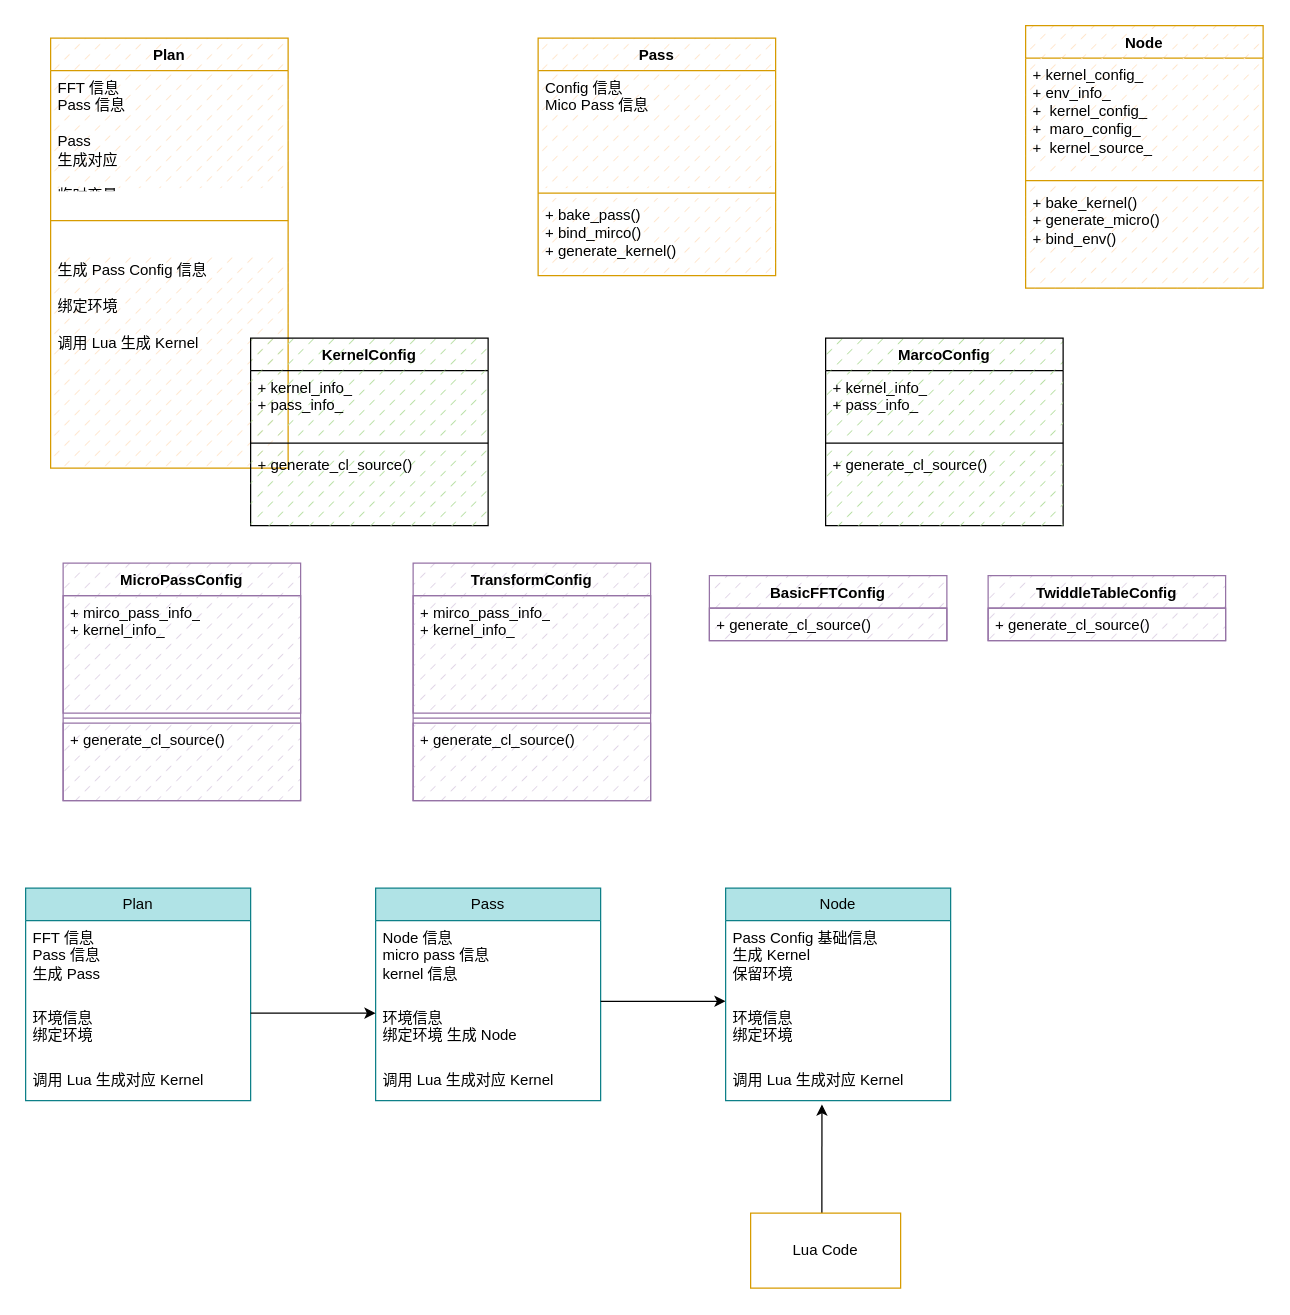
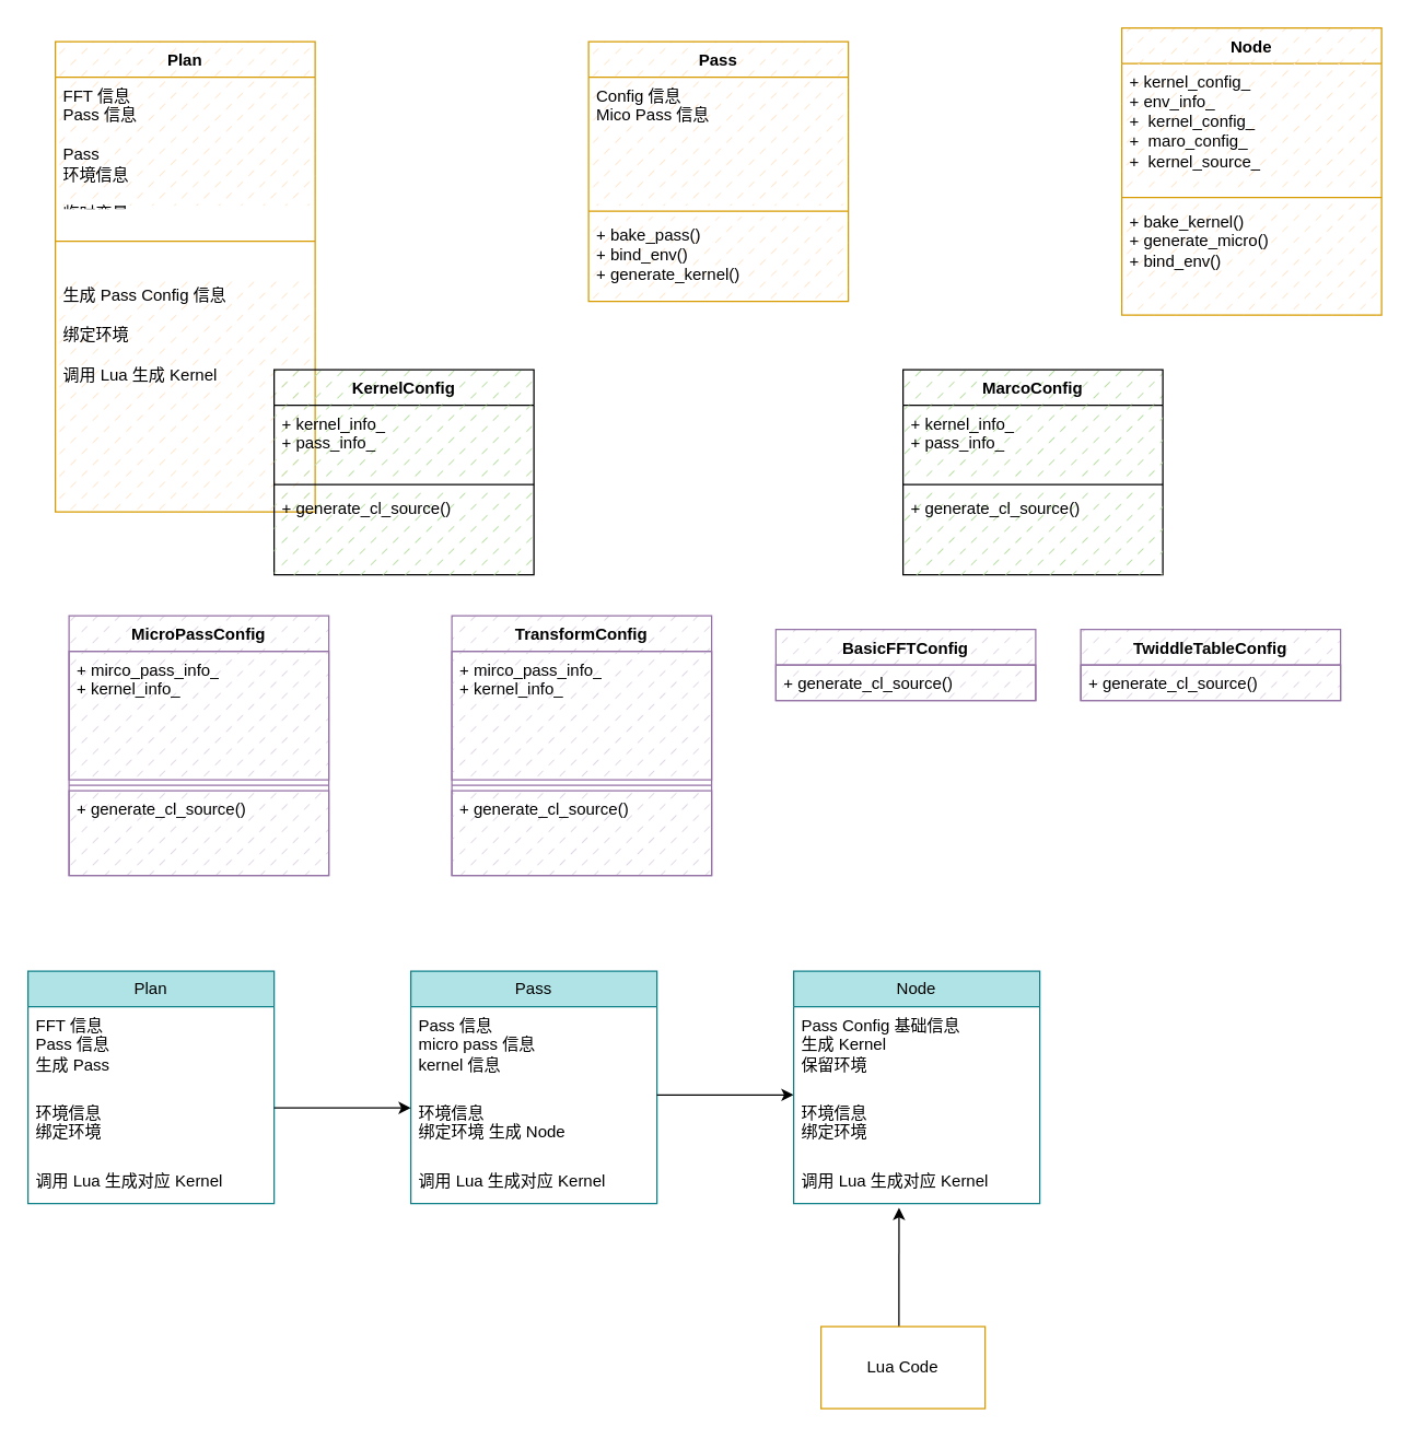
- <mxCell id="3" value="FFT 信息&lt;br&gt;Pass 信息&lt;br&gt;&lt;br&gt;Pass&lt;br&gt;生成对应&lt;br&gt;&lt;br&gt;临时变量" style="text;strokeColor=none;fillColor=#FFE6CC;align=left;verticalAlign=top;spacingLeft=4;spacingRight=4;overflow=hidden;rotatable=0;points=[[0,0.5],[1,0.5]];portConstraint=eastwest;whiteSpace=wrap;html=1;fillStyle=dashed;" parent="2" vertex="1"><mxGeometry y="26" width="190" height="94" as="geometry" /></mxCell>
+ <mxCell id="3" value="FFT 信息&lt;br&gt;Pass 信息&lt;br&gt;&lt;br&gt;Pass&lt;br&gt;环境信息&lt;br&gt;&lt;br&gt;临时变量" style="text;strokeColor=none;fillColor=#FFE6CC;align=left;verticalAlign=top;spacingLeft=4;spacingRight=4;overflow=hidden;rotatable=0;points=[[0,0.5],[1,0.5]];portConstraint=eastwest;whiteSpace=wrap;html=1;fillStyle=dashed;" parent="2" vertex="1"><mxGeometry y="26" width="190" height="94" as="geometry" /></mxCell>
- <mxCell id="9" value="+ bake_pass()&lt;br&gt;+ bind_mirco()&lt;br style=&quot;border-color: var(--border-color);&quot;&gt;+ generate_kernel()" style="text;strokeColor=none;fillColor=#FFE6CC;align=left;verticalAlign=top;spacingLeft=4;spacingRight=4;overflow=hidden;rotatable=0;points=[[0,0.5],[1,0.5]];portConstraint=eastwest;whiteSpace=wrap;html=1;fillStyle=dashed;" parent="6" vertex="1"><mxGeometry y="128" width="190" height="62" as="geometry" /></mxCell>
+ <mxCell id="9" value="+ bake_pass()&lt;br&gt;+ bind_env()&lt;br style=&quot;border-color: var(--border-color);&quot;&gt;+ generate_kernel()" style="text;strokeColor=none;fillColor=#FFE6CC;align=left;verticalAlign=top;spacingLeft=4;spacingRight=4;overflow=hidden;rotatable=0;points=[[0,0.5],[1,0.5]];portConstraint=eastwest;whiteSpace=wrap;html=1;fillStyle=dashed;" parent="6" vertex="1"><mxGeometry y="128" width="190" height="62" as="geometry" /></mxCell>
- <mxCell id="39" value="Node 信息&lt;br&gt;micro pass 信息&lt;br&gt;kernel 信息" style="text;strokeColor=none;fillColor=none;align=left;verticalAlign=top;spacingLeft=4;spacingRight=4;overflow=hidden;rotatable=0;points=[[0,0.5],[1,0.5]];portConstraint=eastwest;whiteSpace=wrap;html=1;" vertex="1" parent="38"><mxGeometry y="26" width="180" height="64" as="geometry" /></mxCell>
+ <mxCell id="39" value="Pass 信息&lt;br&gt;micro pass 信息&lt;br&gt;kernel 信息" style="text;strokeColor=none;fillColor=none;align=left;verticalAlign=top;spacingLeft=4;spacingRight=4;overflow=hidden;rotatable=0;points=[[0,0.5],[1,0.5]];portConstraint=eastwest;whiteSpace=wrap;html=1;" vertex="1" parent="38"><mxGeometry y="26" width="180" height="64" as="geometry" /></mxCell>
